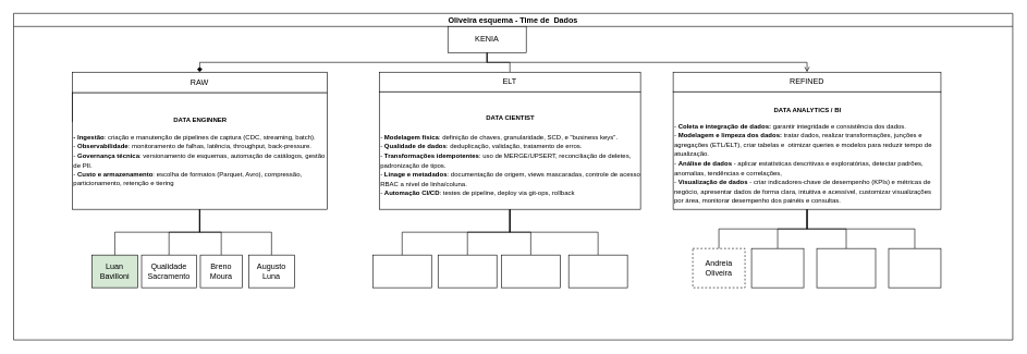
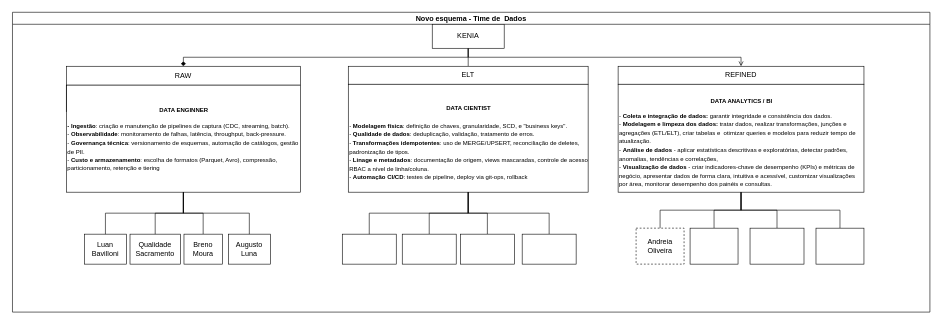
- <mxCell id="2" value="Oliveira esquema - Time de  Dados" style="swimlane;startSize=20;horizontal=1;containerType=tree;newEdgeStyle={&quot;edgeStyle&quot;:&quot;elbowEdgeStyle&quot;,&quot;startArrow&quot;:&quot;none&quot;,&quot;endArrow&quot;:&quot;none&quot;};" vertex="1" parent="1"><mxGeometry x="20" y="20" width="1530" height="500" as="geometry" /></mxCell>
+ <mxCell id="2" value="Novo esquema - Time de  Dados" style="swimlane;startSize=20;horizontal=1;containerType=tree;newEdgeStyle={&quot;edgeStyle&quot;:&quot;elbowEdgeStyle&quot;,&quot;startArrow&quot;:&quot;none&quot;,&quot;endArrow&quot;:&quot;none&quot;};" vertex="1" parent="1"><mxGeometry x="20" y="20" width="1530" height="500" as="geometry" /></mxCell>
- <mxCell id="5" value="KENIA" style="whiteSpace=wrap;html=1;align=center;treeFolding=1;treeMoving=1;newEdgeStyle={&quot;edgeStyle&quot;:&quot;elbowEdgeStyle&quot;,&quot;startArrow&quot;:&quot;none&quot;,&quot;endArrow&quot;:&quot;none&quot;};" vertex="1" parent="2"><mxGeometry x="665" y="20" width="120" height="40" as="geometry" /></mxCell>
+ <mxCell id="5" value="KENIA" style="whiteSpace=wrap;html=1;align=center;treeFolding=1;treeMoving=1;newEdgeStyle={&quot;edgeStyle&quot;:&quot;elbowEdgeStyle&quot;,&quot;startArrow&quot;:&quot;none&quot;,&quot;endArrow&quot;:&quot;none&quot;};" vertex="1" parent="2"><mxGeometry x="700" y="20" width="120" height="40" as="geometry" /></mxCell>
- <mxCell id="9" value="Luan Bavilloni" style="whiteSpace=wrap;html=1;align=center;treeFolding=1;treeMoving=1;newEdgeStyle={&quot;edgeStyle&quot;:&quot;elbowEdgeStyle&quot;,&quot;startArrow&quot;:&quot;none&quot;,&quot;endArrow&quot;:&quot;none&quot;};fillColor=#d5e8d4;" vertex="1" parent="8"><mxGeometry width="70" height="50" as="geometry" /></mxCell>
+ <mxCell id="9" value="Luan Bavilloni" style="whiteSpace=wrap;html=1;align=center;treeFolding=1;treeMoving=1;newEdgeStyle={&quot;edgeStyle&quot;:&quot;elbowEdgeStyle&quot;,&quot;startArrow&quot;:&quot;none&quot;,&quot;endArrow&quot;:&quot;none&quot;};" vertex="1" parent="8"><mxGeometry width="70" height="50" as="geometry" /></mxCell>
